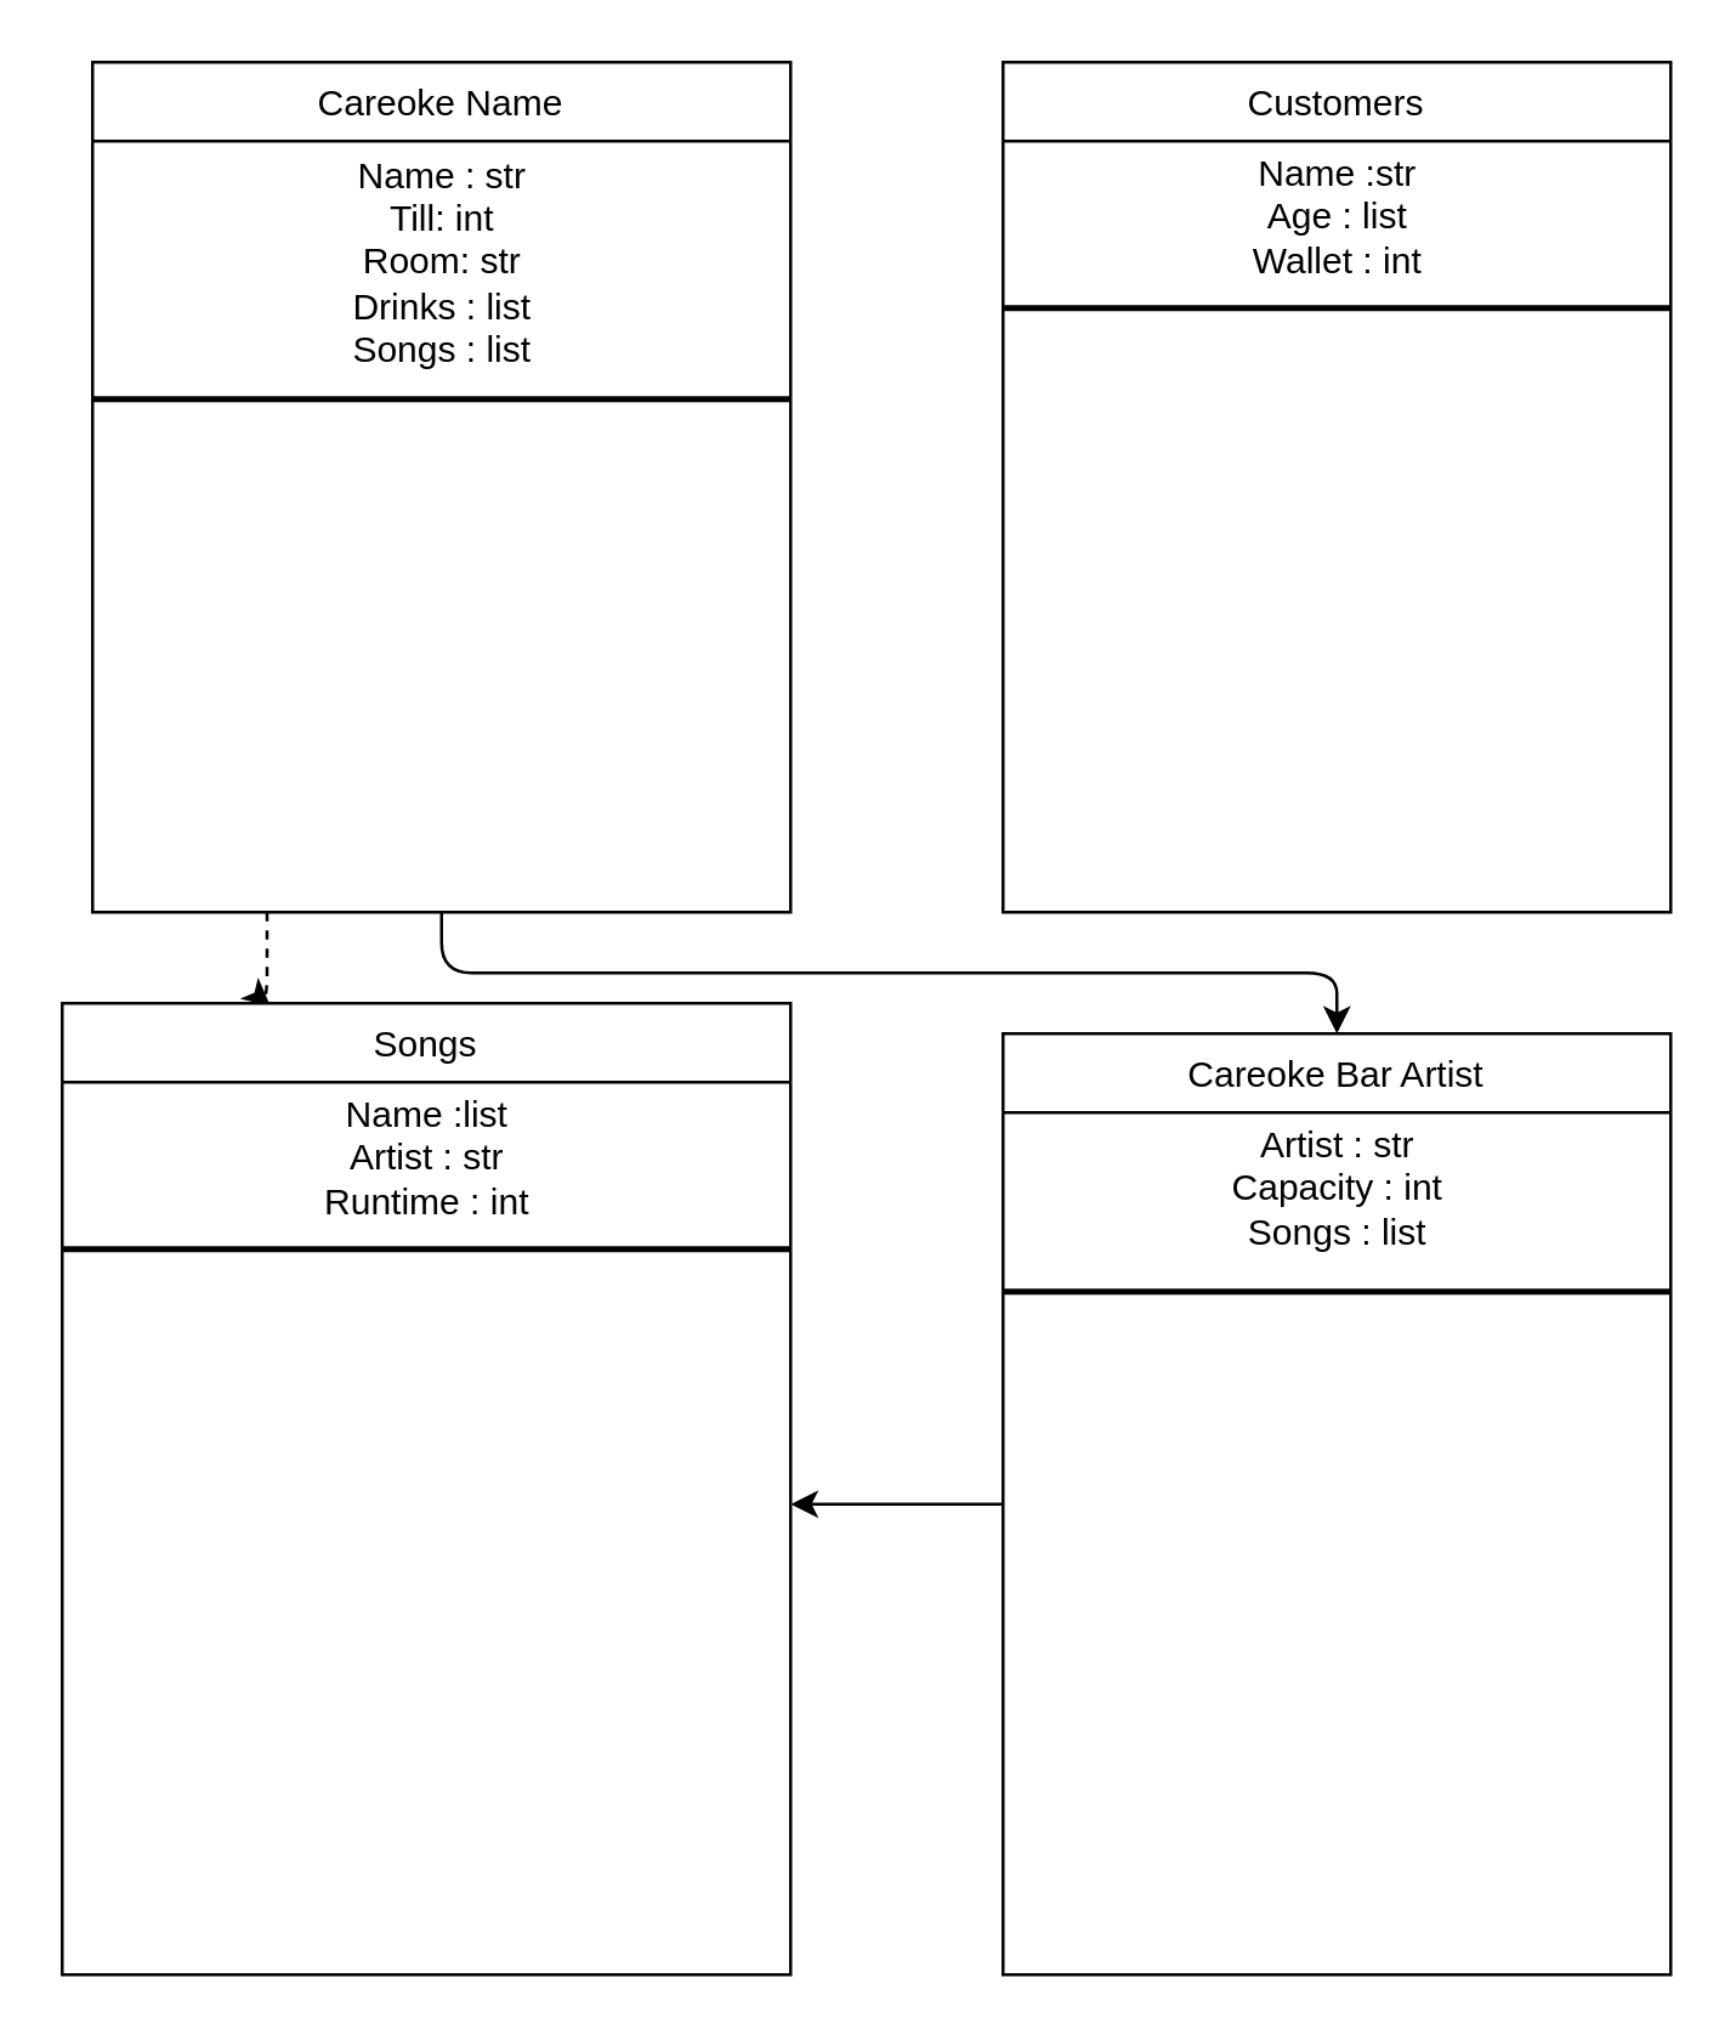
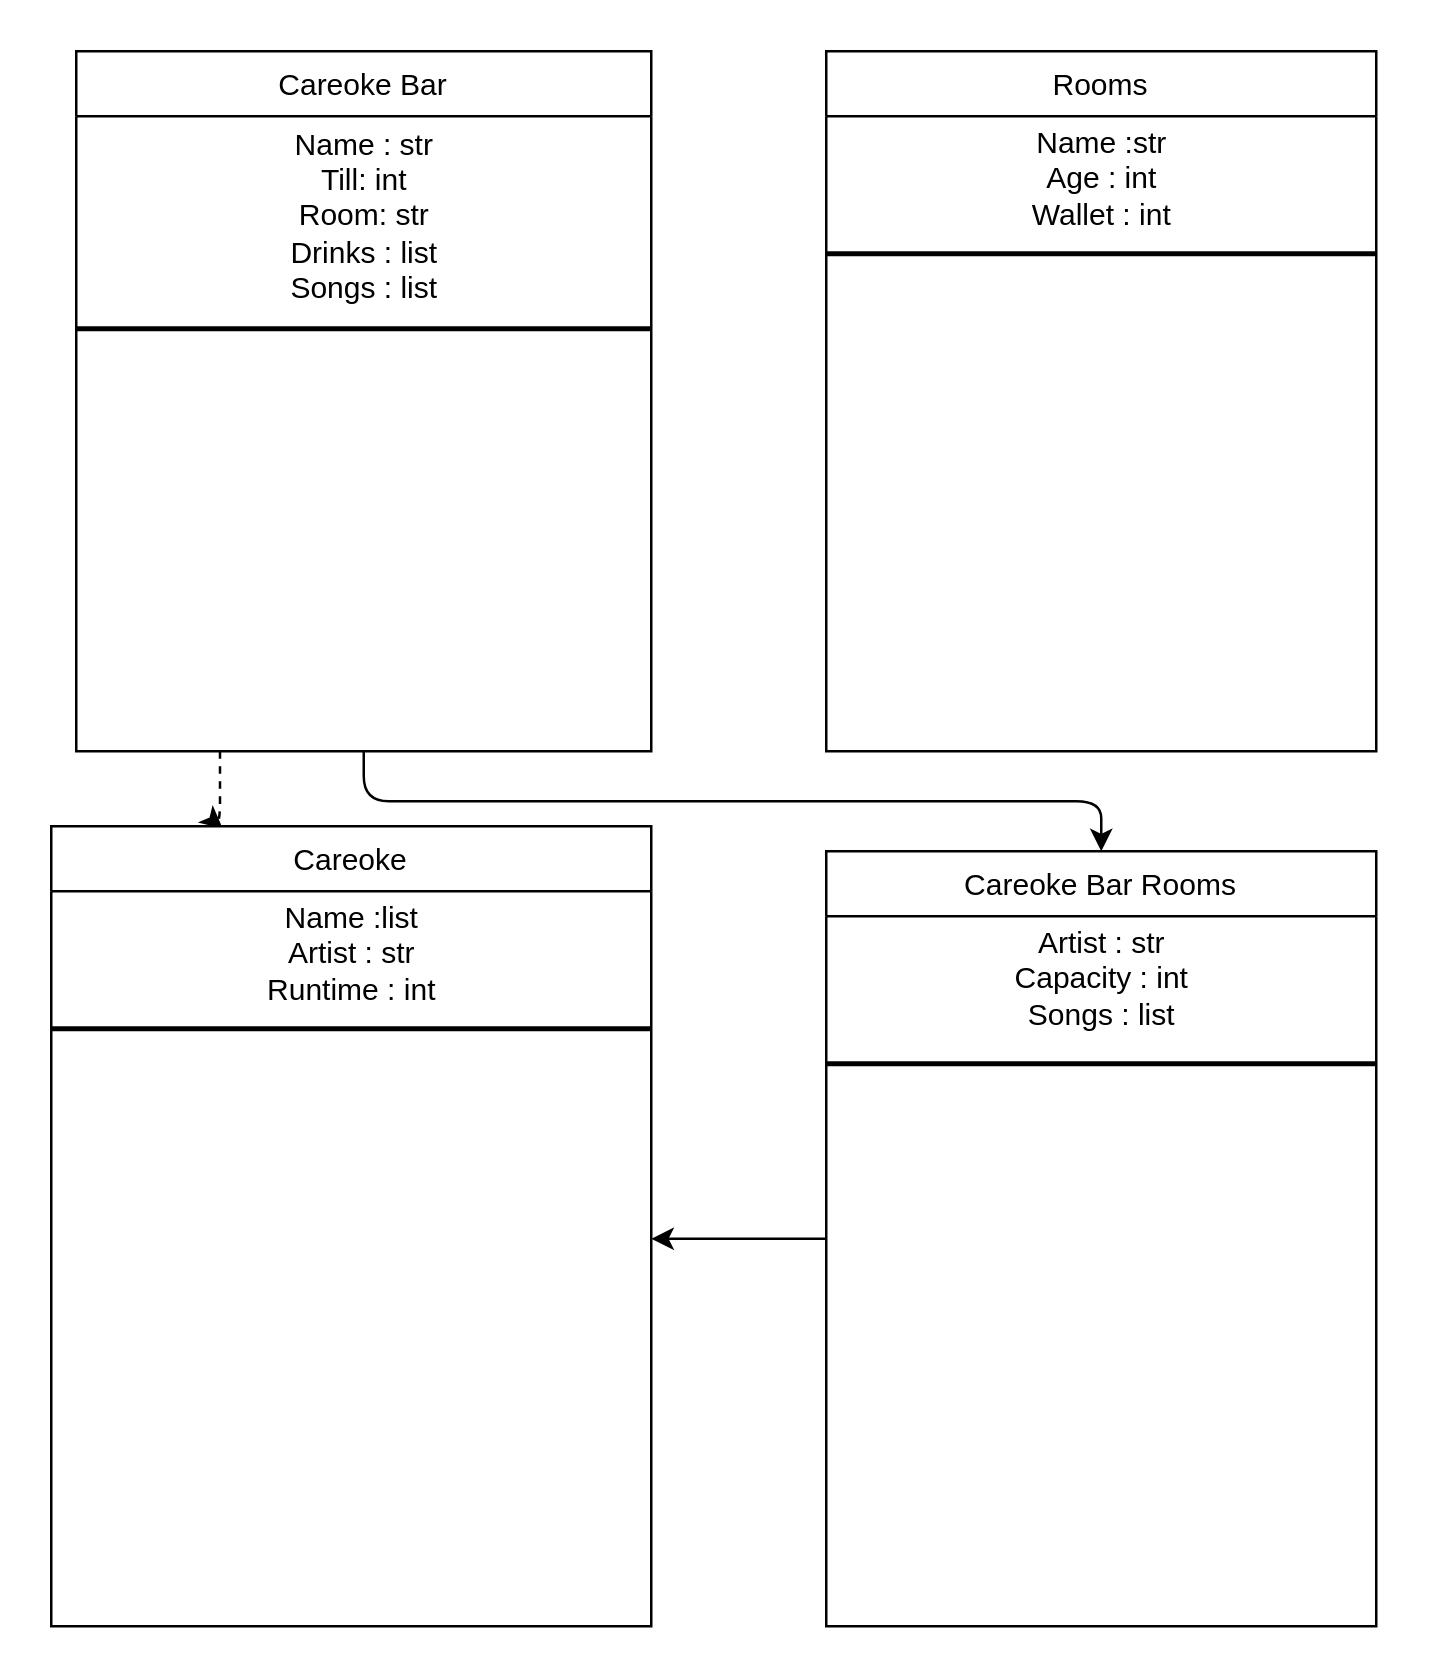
- <mxCell id="5" value="Careoke Name" style="swimlane;fontStyle=0;align=center;verticalAlign=top;childLayout=stackLayout;horizontal=1;startSize=26;horizontalStack=0;resizeParent=1;resizeLast=0;collapsible=1;marginBottom=0;shadow=0;strokeWidth=1;" parent="1" vertex="1"><mxGeometry x="30" y="20" width="230" height="280" as="geometry"><mxRectangle x="130" y="380" width="160" height="26" as="alternateBounds" /></mxGeometry></mxCell>
+ <mxCell id="5" value="Careoke Bar" style="swimlane;fontStyle=0;align=center;verticalAlign=top;childLayout=stackLayout;horizontal=1;startSize=26;horizontalStack=0;resizeParent=1;resizeLast=0;collapsible=1;marginBottom=0;shadow=0;strokeWidth=1;" parent="1" vertex="1"><mxGeometry x="30" y="20" width="230" height="280" as="geometry"><mxRectangle x="130" y="380" width="160" height="26" as="alternateBounds" /></mxGeometry></mxCell>
- <mxCell id="8" value="Customers" style="swimlane;fontStyle=0;align=center;verticalAlign=top;childLayout=stackLayout;horizontal=1;startSize=26;horizontalStack=0;resizeParent=1;resizeLast=0;collapsible=1;marginBottom=0;shadow=0;strokeWidth=1;" vertex="1" parent="1"><mxGeometry x="330" y="20" width="220" height="280" as="geometry"><mxRectangle x="130" y="380" width="160" height="26" as="alternateBounds" /></mxGeometry></mxCell>
+ <mxCell id="8" value="Rooms" style="swimlane;fontStyle=0;align=center;verticalAlign=top;childLayout=stackLayout;horizontal=1;startSize=26;horizontalStack=0;resizeParent=1;resizeLast=0;collapsible=1;marginBottom=0;shadow=0;strokeWidth=1;" vertex="1" parent="1"><mxGeometry x="330" y="20" width="220" height="280" as="geometry"><mxRectangle x="130" y="380" width="160" height="26" as="alternateBounds" /></mxGeometry></mxCell>
- <mxCell id="9" value="Name :str&lt;br&gt;Age : list&lt;br&gt;Wallet : int" style="text;html=1;align=center;verticalAlign=middle;resizable=0;points=[];autosize=1;" vertex="1" parent="8"><mxGeometry y="26" width="220" height="50" as="geometry" /></mxCell>
+ <mxCell id="9" value="Name :str&lt;br&gt;Age : int&lt;br&gt;Wallet : int" style="text;html=1;align=center;verticalAlign=middle;resizable=0;points=[];autosize=1;" vertex="1" parent="8"><mxGeometry y="26" width="220" height="50" as="geometry" /></mxCell>
- <mxCell id="11" value="Songs" style="swimlane;fontStyle=0;align=center;verticalAlign=top;childLayout=stackLayout;horizontal=1;startSize=26;horizontalStack=0;resizeParent=1;resizeLast=0;collapsible=1;marginBottom=0;shadow=0;strokeWidth=1;" vertex="1" parent="1"><mxGeometry x="20" y="330" width="240" height="320" as="geometry"><mxRectangle x="130" y="380" width="160" height="26" as="alternateBounds" /></mxGeometry></mxCell>
+ <mxCell id="11" value="Careoke" style="swimlane;fontStyle=0;align=center;verticalAlign=top;childLayout=stackLayout;horizontal=1;startSize=26;horizontalStack=0;resizeParent=1;resizeLast=0;collapsible=1;marginBottom=0;shadow=0;strokeWidth=1;" vertex="1" parent="1"><mxGeometry x="20" y="330" width="240" height="320" as="geometry"><mxRectangle x="130" y="380" width="160" height="26" as="alternateBounds" /></mxGeometry></mxCell>
- <mxCell id="15" value="Careoke Bar Artist" style="swimlane;fontStyle=0;align=center;verticalAlign=top;childLayout=stackLayout;horizontal=1;startSize=26;horizontalStack=0;resizeParent=1;resizeLast=0;collapsible=1;marginBottom=0;shadow=0;strokeWidth=1;" vertex="1" parent="1"><mxGeometry x="330" y="340" width="220" height="310" as="geometry"><mxRectangle x="130" y="380" width="160" height="26" as="alternateBounds" /></mxGeometry></mxCell>
+ <mxCell id="15" value="Careoke Bar Rooms" style="swimlane;fontStyle=0;align=center;verticalAlign=top;childLayout=stackLayout;horizontal=1;startSize=26;horizontalStack=0;resizeParent=1;resizeLast=0;collapsible=1;marginBottom=0;shadow=0;strokeWidth=1;" vertex="1" parent="1"><mxGeometry x="330" y="340" width="220" height="310" as="geometry"><mxRectangle x="130" y="380" width="160" height="26" as="alternateBounds" /></mxGeometry></mxCell>
